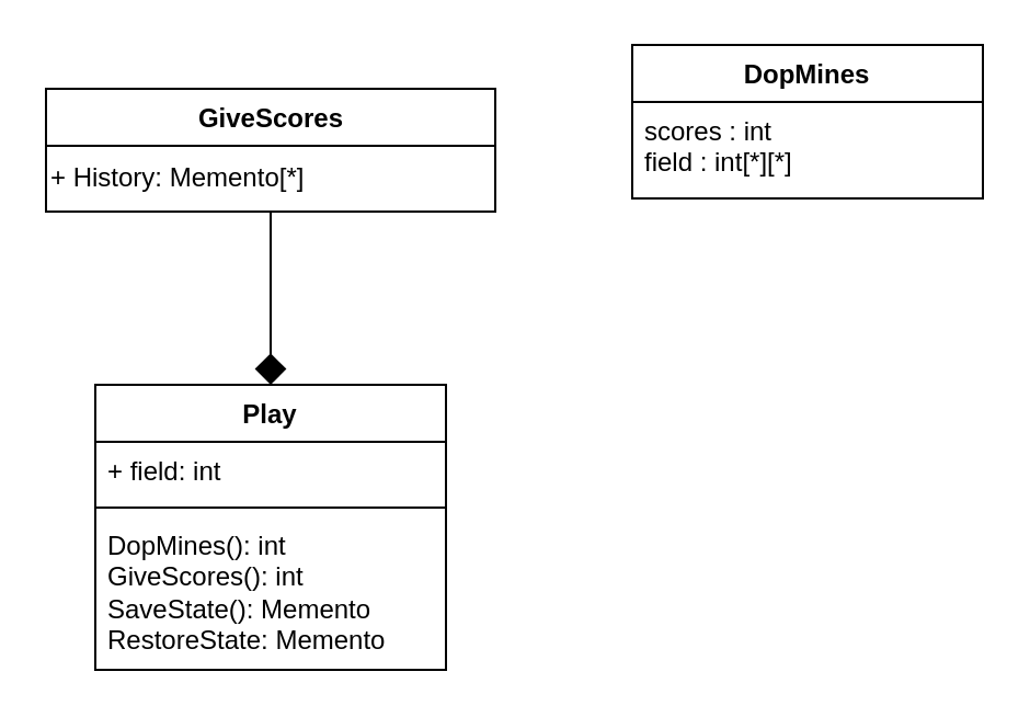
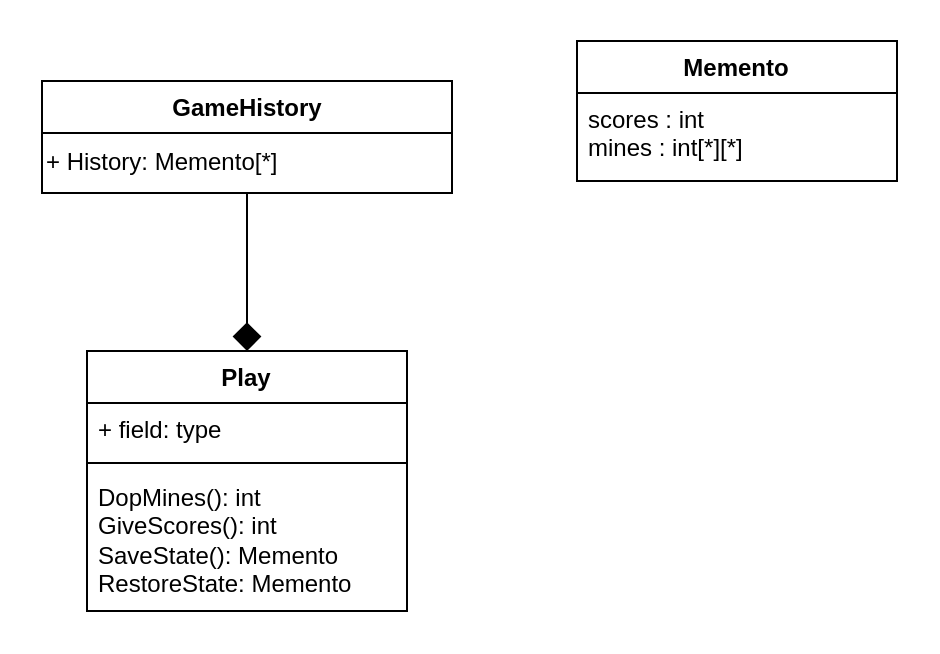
- <mxCell id="4" value="DopMines" style="swimlane;fontStyle=1;align=center;verticalAlign=top;childLayout=stackLayout;horizontal=1;startSize=26;horizontalStack=0;resizeParent=1;resizeParentMax=0;resizeLast=0;collapsible=1;marginBottom=0;whiteSpace=wrap;html=1;" parent="1" vertex="1"><mxGeometry x="288" y="20" width="160" height="70" as="geometry" /></mxCell>
+ <mxCell id="4" value="Memento" style="swimlane;fontStyle=1;align=center;verticalAlign=top;childLayout=stackLayout;horizontal=1;startSize=26;horizontalStack=0;resizeParent=1;resizeParentMax=0;resizeLast=0;collapsible=1;marginBottom=0;whiteSpace=wrap;html=1;" parent="1" vertex="1"><mxGeometry x="288" y="20" width="160" height="70" as="geometry" /></mxCell>
- <mxCell id="2" value="GiveScores&lt;div&gt;&lt;br&gt;&lt;/div&gt;" style="swimlane;fontStyle=1;align=center;verticalAlign=top;childLayout=stackLayout;horizontal=1;startSize=26;horizontalStack=0;resizeParent=1;resizeParentMax=0;resizeLast=0;collapsible=1;marginBottom=0;whiteSpace=wrap;html=1;" parent="1" vertex="1"><mxGeometry x="20.5" y="40" width="205" height="56" as="geometry" /></mxCell>
+ <mxCell id="2" value="GameHistory&lt;div&gt;&lt;br&gt;&lt;/div&gt;" style="swimlane;fontStyle=1;align=center;verticalAlign=top;childLayout=stackLayout;horizontal=1;startSize=26;horizontalStack=0;resizeParent=1;resizeParentMax=0;resizeLast=0;collapsible=1;marginBottom=0;whiteSpace=wrap;html=1;" parent="1" vertex="1"><mxGeometry x="20.5" y="40" width="205" height="56" as="geometry" /></mxCell>
- <mxCell id="5" value="scores : int&lt;div&gt;field : int[*][*]&lt;/div&gt;" style="text;strokeColor=none;fillColor=none;align=left;verticalAlign=top;spacingLeft=4;spacingRight=4;overflow=hidden;rotatable=0;points=[[0,0.5],[1,0.5]];portConstraint=eastwest;whiteSpace=wrap;html=1;" parent="4" vertex="1"><mxGeometry y="26" width="160" height="44" as="geometry" /></mxCell>
+ <mxCell id="5" value="scores : int&lt;div&gt;mines : int[*][*]&lt;/div&gt;" style="text;strokeColor=none;fillColor=none;align=left;verticalAlign=top;spacingLeft=4;spacingRight=4;overflow=hidden;rotatable=0;points=[[0,0.5],[1,0.5]];portConstraint=eastwest;whiteSpace=wrap;html=1;" parent="4" vertex="1"><mxGeometry y="26" width="160" height="44" as="geometry" /></mxCell>
- <mxCell id="7" value="+ field: int" style="text;strokeColor=none;fillColor=none;align=left;verticalAlign=top;spacingLeft=4;spacingRight=4;overflow=hidden;rotatable=0;points=[[0,0.5],[1,0.5]];portConstraint=eastwest;whiteSpace=wrap;html=1;" parent="6" vertex="1"><mxGeometry y="26" width="160" height="26" as="geometry" /></mxCell>
+ <mxCell id="7" value="+ field: type" style="text;strokeColor=none;fillColor=none;align=left;verticalAlign=top;spacingLeft=4;spacingRight=4;overflow=hidden;rotatable=0;points=[[0,0.5],[1,0.5]];portConstraint=eastwest;whiteSpace=wrap;html=1;" parent="6" vertex="1"><mxGeometry y="26" width="160" height="26" as="geometry" /></mxCell>
